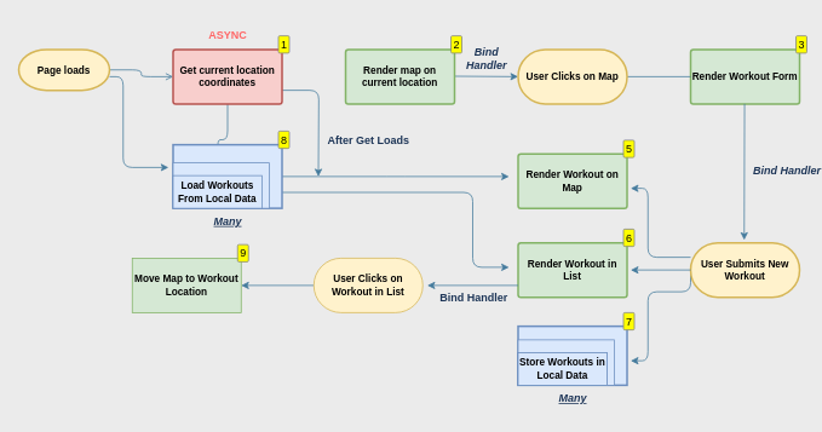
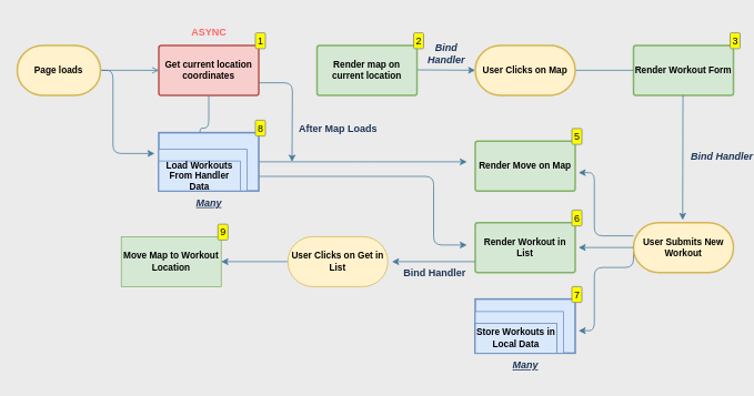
- <mxCell id="4" value="&lt;b style=&quot;font-size: 11px;&quot;&gt;Page loads&lt;/b&gt;" style="strokeWidth=2;html=1;shape=mxgraph.flowchart.terminator;whiteSpace=wrap;movable=0;resizable=0;rotatable=0;deletable=0;editable=0;locked=1;connectable=0;rounded=1;labelBackgroundColor=none;fillColor=#fff2cc;strokeColor=#d6b656;fontSize=11;" parent="1" vertex="1"><mxGeometry x="20" y="54" width="100" height="45" as="geometry" /></mxCell>
+ <mxCell id="4" value="&lt;b style=&quot;font-size: 11px;&quot;&gt;Page loads&lt;/b&gt;" style="strokeWidth=2;html=1;shape=mxgraph.flowchart.terminator;whiteSpace=wrap;movable=0;resizable=0;rotatable=0;deletable=0;editable=0;locked=1;connectable=0;rounded=1;labelBackgroundColor=none;fillColor=#fff2cc;strokeColor=#d6b656;fontSize=11;" parent="1" vertex="1"><mxGeometry x="20" y="54" width="100" height="60" as="geometry" /></mxCell>
- <mxCell id="33" value="&lt;b style=&quot;font-size: 12px;&quot;&gt;After Get Loads&lt;/b&gt;" style="text;html=1;align=center;verticalAlign=middle;resizable=0;points=[];autosize=1;strokeColor=none;fillColor=none;fontSize=12;fontFamily=Helvetica;fontColor=#1D3557;movable=0;rotatable=0;deletable=0;editable=0;locked=1;connectable=0;" parent="1" vertex="1"><mxGeometry x="345" y="139" width="120" height="30" as="geometry" /></mxCell>
+ <mxCell id="33" value="&lt;b style=&quot;font-size: 12px;&quot;&gt;After Map Loads&lt;/b&gt;" style="text;html=1;align=center;verticalAlign=middle;resizable=0;points=[];autosize=1;strokeColor=none;fillColor=none;fontSize=12;fontFamily=Helvetica;fontColor=#1D3557;movable=0;rotatable=0;deletable=0;editable=0;locked=1;connectable=0;" parent="1" vertex="1"><mxGeometry x="345" y="139" width="120" height="30" as="geometry" /></mxCell>
- <mxCell id="20" value="&lt;b&gt;Render Workout on Map&lt;/b&gt;" style="rounded=1;whiteSpace=wrap;html=1;fontFamily=Helvetica;fontSize=11;arcSize=5;fillColor=#d5e8d4;strokeColor=#82b366;strokeWidth=2;movable=0;resizable=0;rotatable=0;deletable=0;editable=0;locked=1;connectable=0;enumerate=1;enumerateValue=5;" parent="1" vertex="1"><mxGeometry x="570" y="169" width="120" height="60" as="geometry" /></mxCell>
+ <mxCell id="20" value="&lt;b&gt;Render Move on Map&lt;/b&gt;" style="rounded=1;whiteSpace=wrap;html=1;fontFamily=Helvetica;fontSize=11;arcSize=5;fillColor=#d5e8d4;strokeColor=#82b366;strokeWidth=2;movable=0;resizable=0;rotatable=0;deletable=0;editable=0;locked=1;connectable=0;enumerate=1;enumerateValue=5;" parent="1" vertex="1"><mxGeometry x="570" y="169" width="120" height="60" as="geometry" /></mxCell>
- <mxCell id="32" value="&lt;b&gt;Load Workouts From Local Data&lt;/b&gt;" style="rounded=0;whiteSpace=wrap;html=1;fontFamily=Helvetica;fontSize=11;fillColor=#dae8fc;strokeColor=#6c8ebf;movable=0;resizable=0;rotatable=0;deletable=0;editable=0;locked=1;connectable=0;" parent="1" vertex="1"><mxGeometry x="190" y="193" width="98" height="36" as="geometry" /></mxCell>
+ <mxCell id="32" value="&lt;b&gt;Load Workouts From Handler Data&lt;/b&gt;" style="rounded=0;whiteSpace=wrap;html=1;fontFamily=Helvetica;fontSize=11;fillColor=#dae8fc;strokeColor=#6c8ebf;movable=0;resizable=0;rotatable=0;deletable=0;editable=0;locked=1;connectable=0;" parent="1" vertex="1"><mxGeometry x="190" y="193" width="98" height="36" as="geometry" /></mxCell>
- <mxCell id="35" value="&lt;b&gt;User Clicks on Workout in List&lt;br&gt;&lt;/b&gt;" style="rounded=1;whiteSpace=wrap;html=1;fontFamily=Helvetica;fontSize=11;arcSize=50;fillColor=#fff2cc;strokeColor=#d6b656;movable=0;resizable=0;rotatable=0;deletable=0;editable=0;locked=1;connectable=0;" parent="1" vertex="1"><mxGeometry x="345" y="284" width="120" height="60" as="geometry" /></mxCell>
+ <mxCell id="35" value="&lt;b&gt;User Clicks on Get in List&lt;br&gt;&lt;/b&gt;" style="rounded=1;whiteSpace=wrap;html=1;fontFamily=Helvetica;fontSize=11;arcSize=50;fillColor=#fff2cc;strokeColor=#d6b656;movable=0;resizable=0;rotatable=0;deletable=0;editable=0;locked=1;connectable=0;" parent="1" vertex="1"><mxGeometry x="345" y="284" width="120" height="60" as="geometry" /></mxCell>
